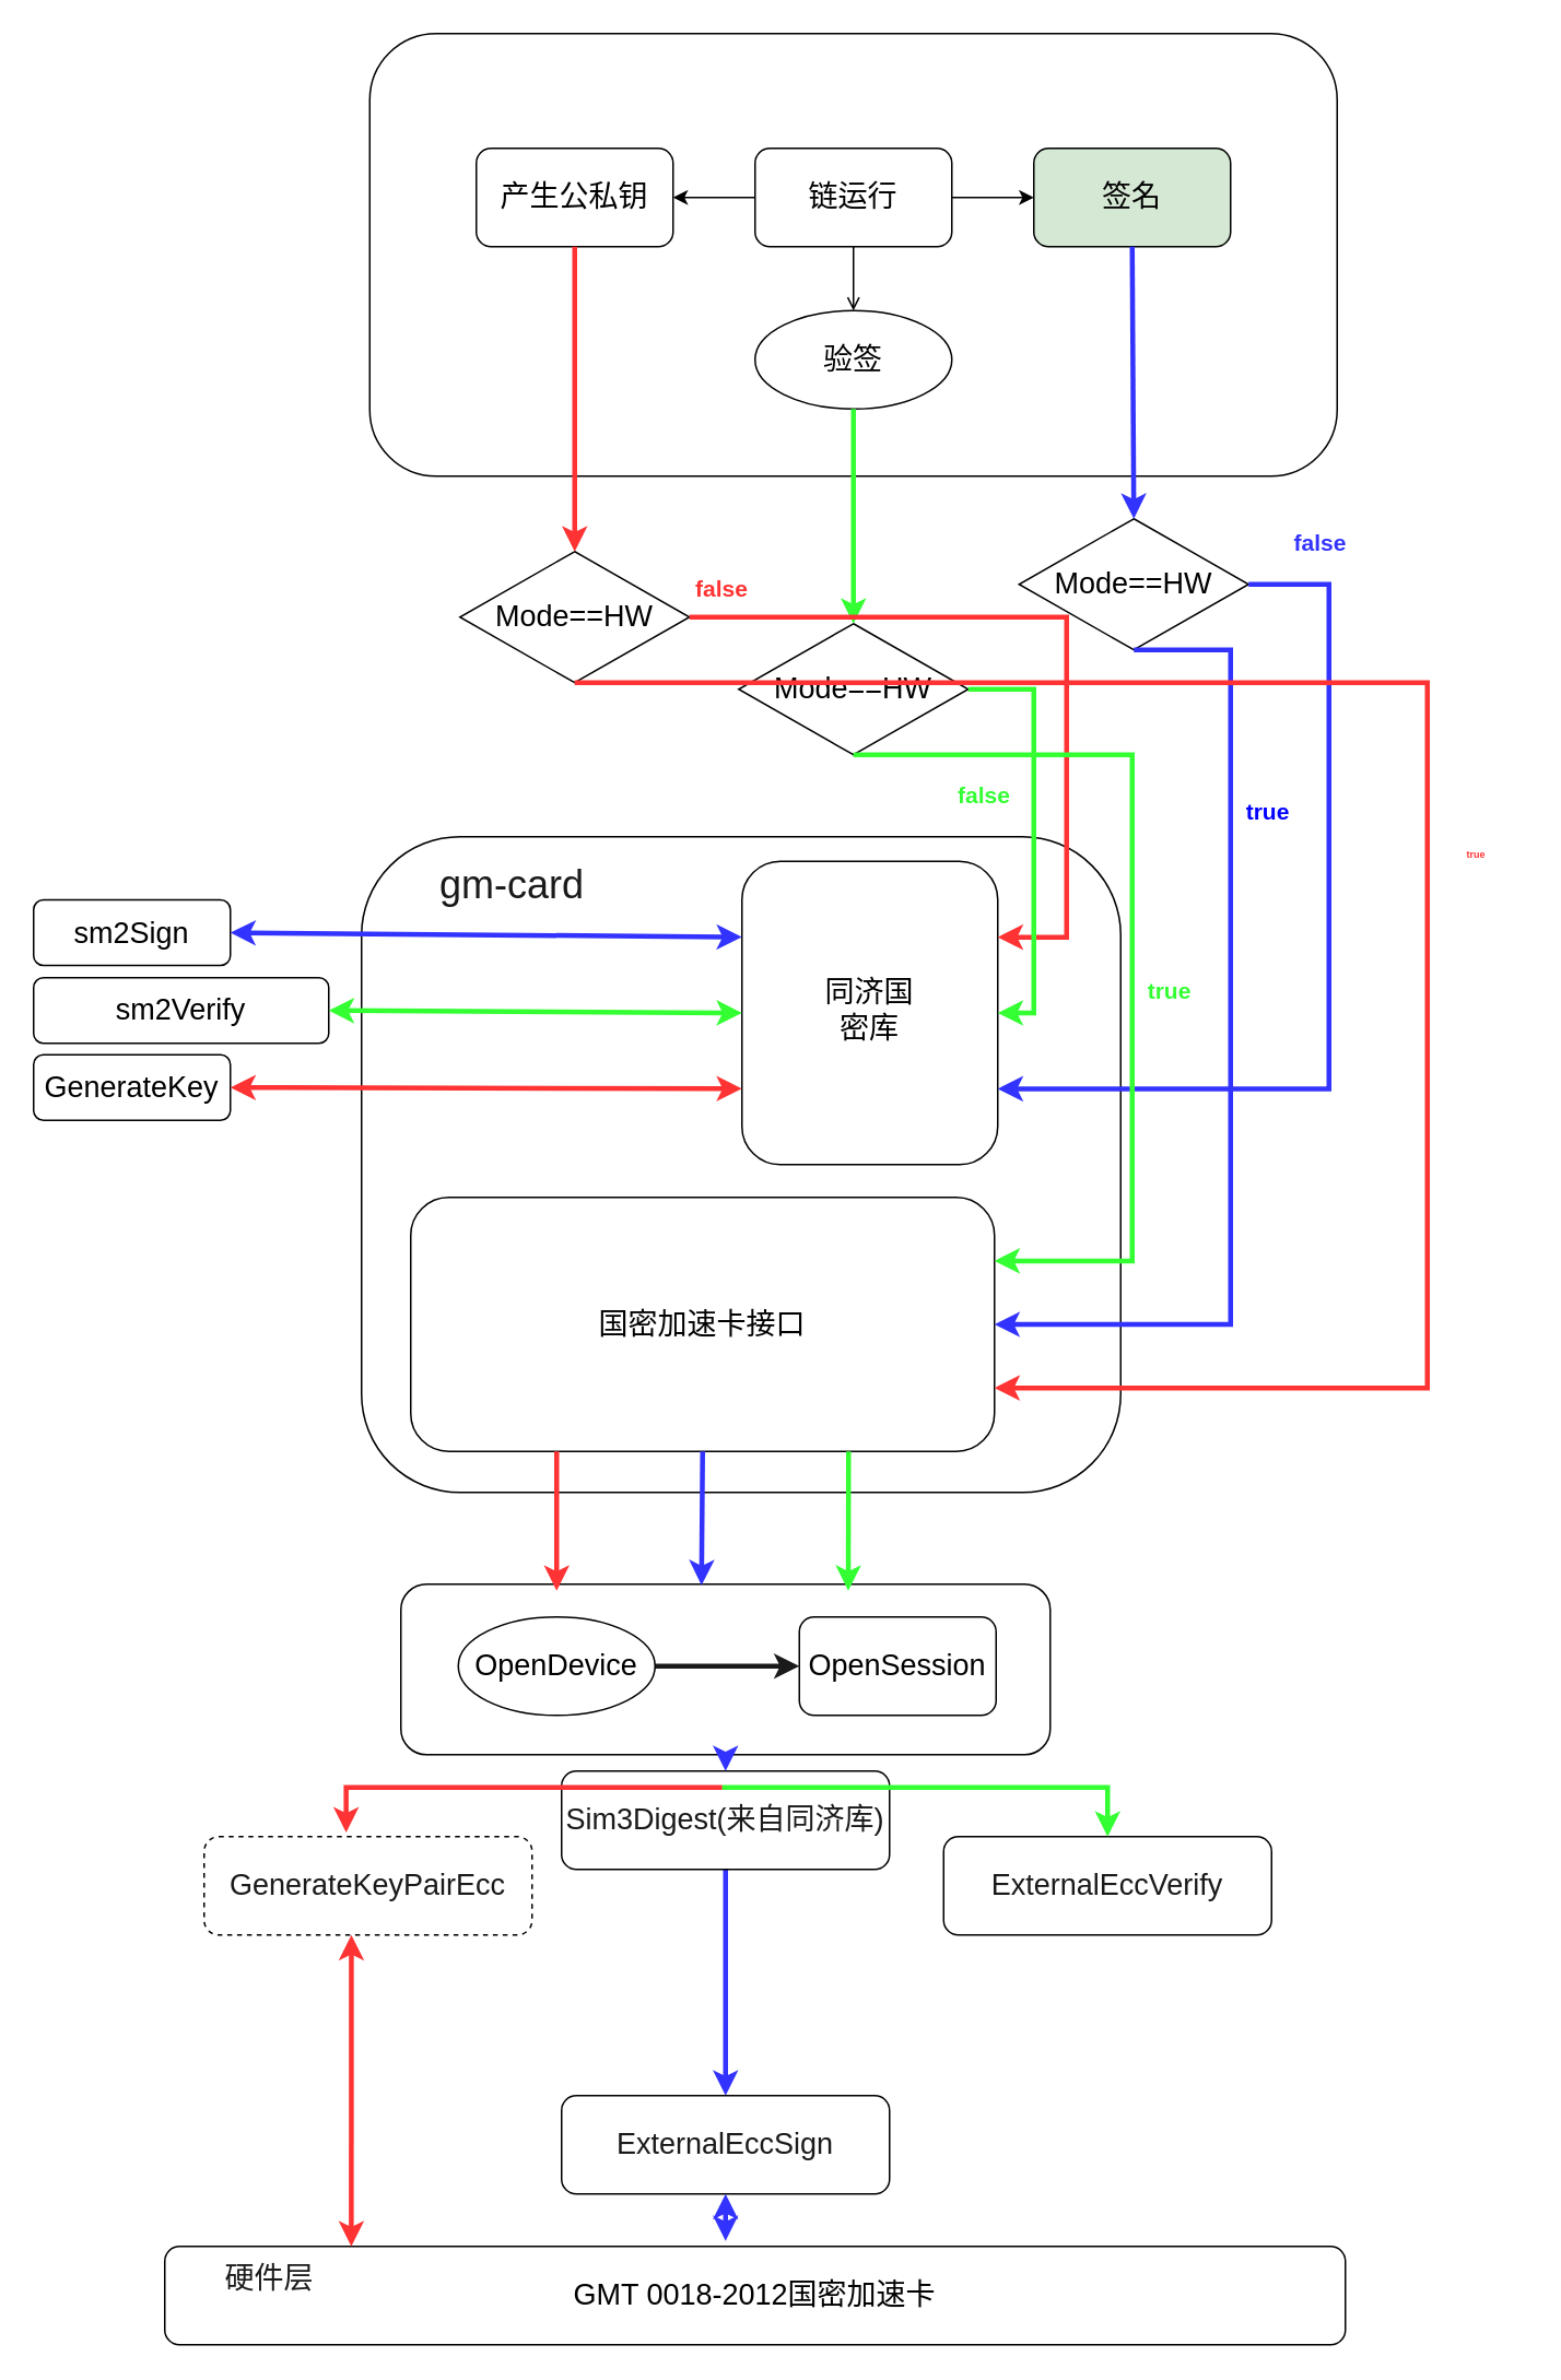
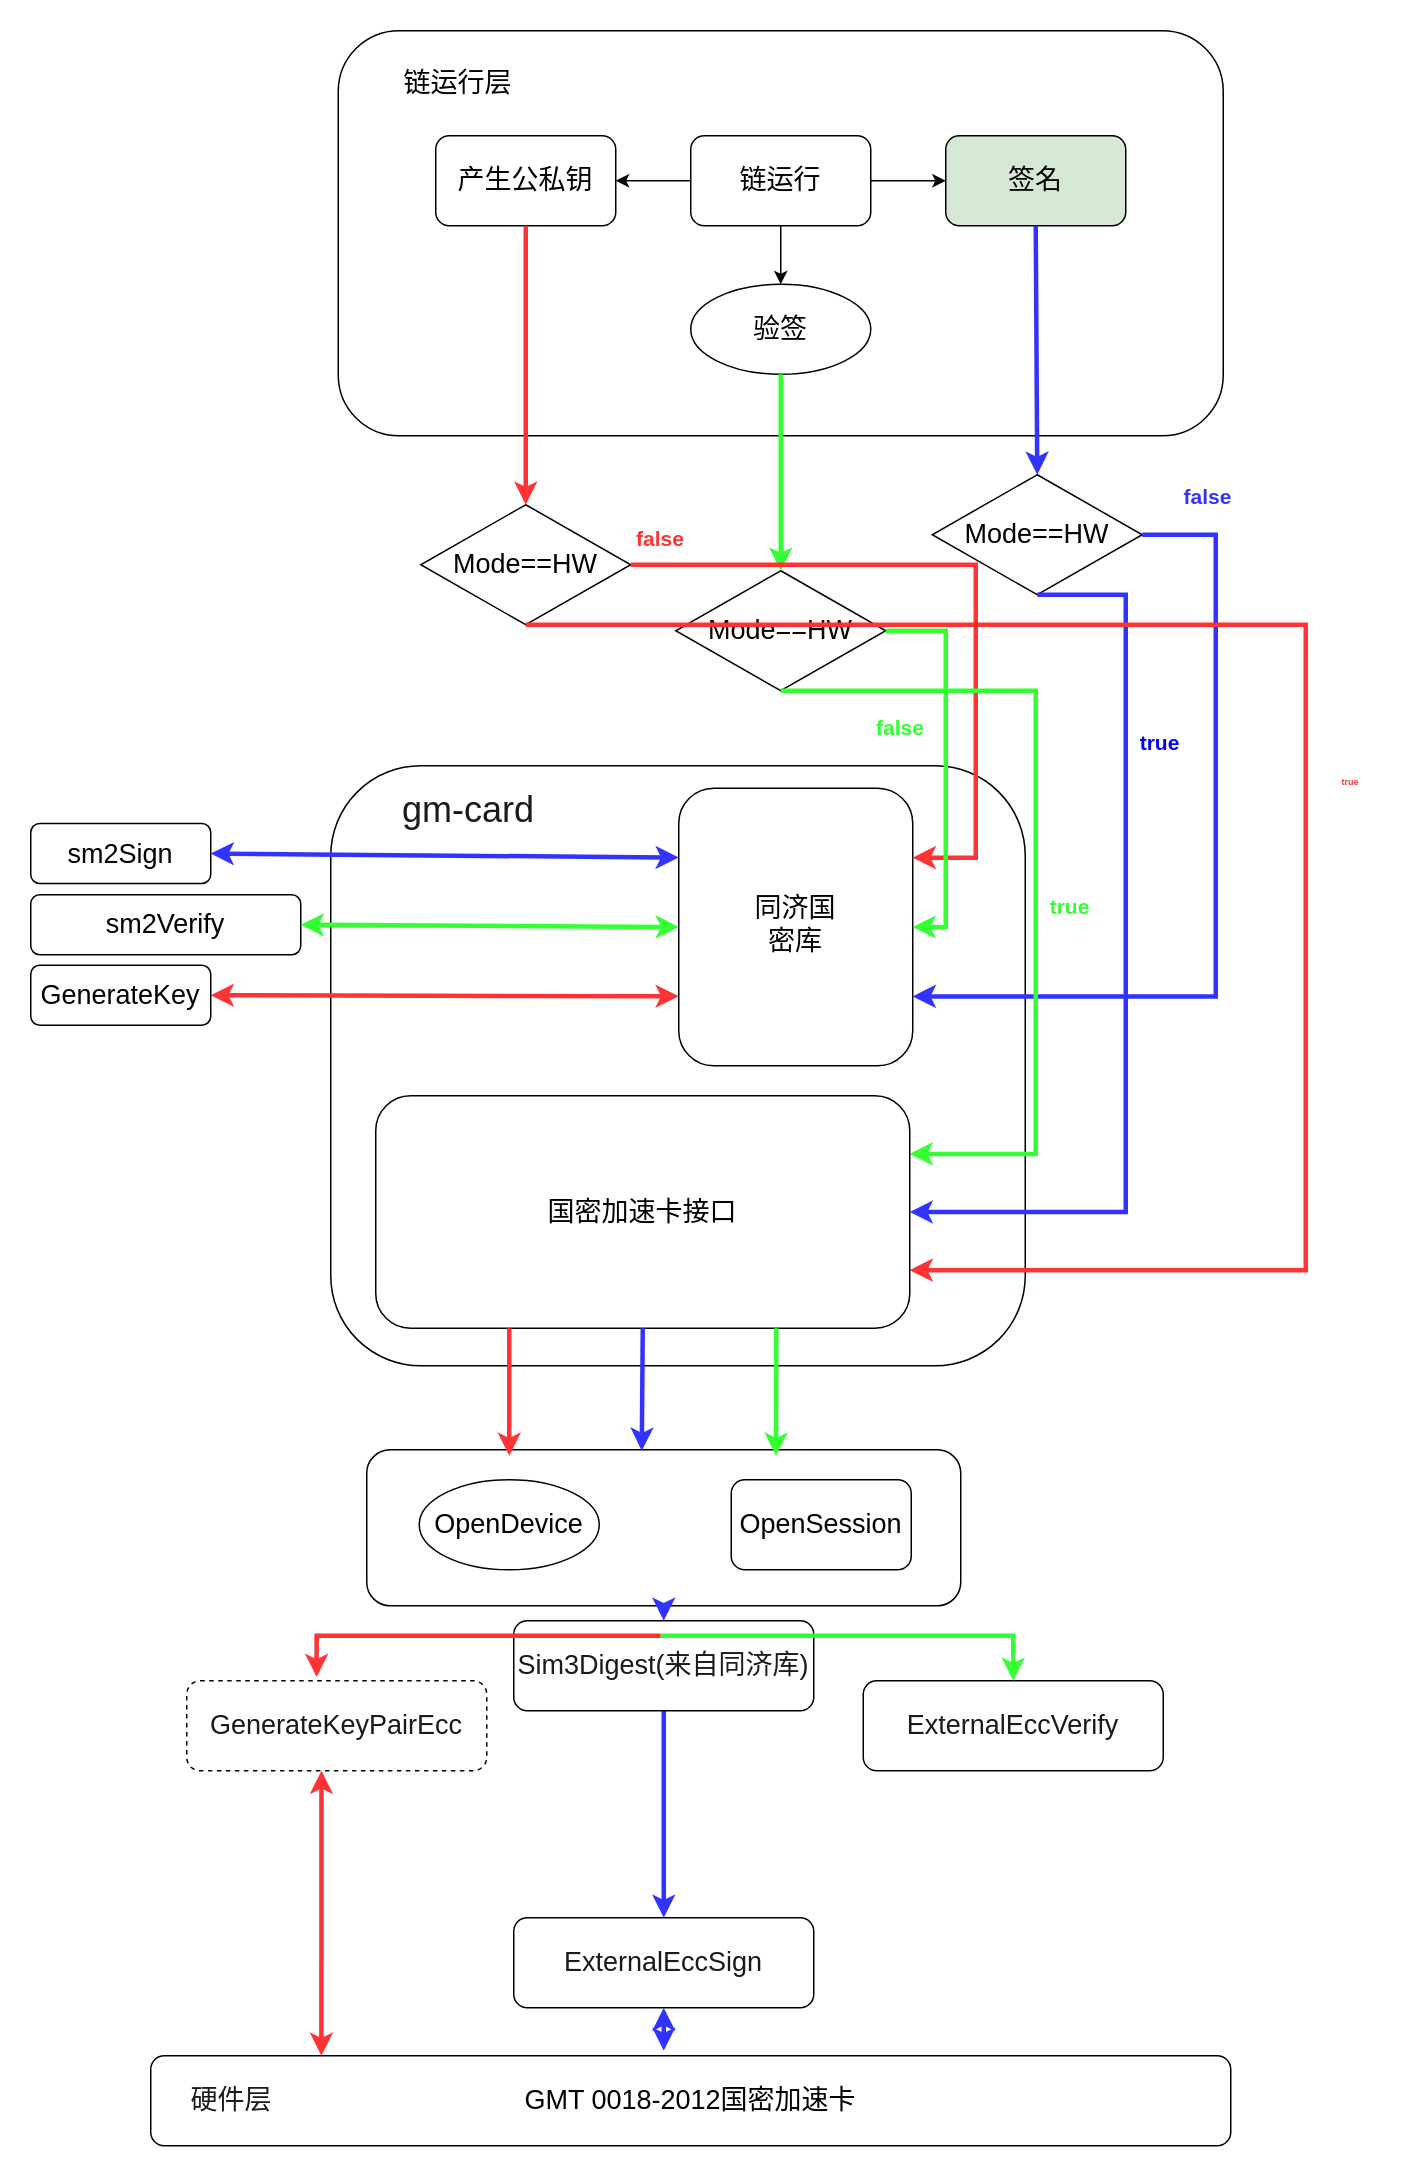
+ <mxCell id="7" value="&lt;font style=&quot;font-size: 18px&quot;&gt;链运行层&lt;/font&gt;" style="text;html=1;strokeColor=none;fillColor=none;align=center;verticalAlign=middle;whiteSpace=wrap;rounded=0;" vertex="1" parent="1"><mxGeometry x="250" y="40" width="110" height="30" as="geometry" /></mxCell>
- <mxCell id="8" value="" style="endArrow=open;html=1;rounded=0;entryX=0.5;entryY=0;entryDx=0;entryDy=0;exitX=0.5;exitY=1;exitDx=0;exitDy=0;" edge="1" parent="1" source="11" target="5"><mxGeometry width="50" height="50" relative="1" as="geometry"><mxPoint x="530" y="149" as="sourcePoint" /><mxPoint x="610" y="249" as="targetPoint" /></mxGeometry></mxCell>
+ <mxCell id="8" value="" style="endArrow=classic;html=1;rounded=0;entryX=0.5;entryY=0;entryDx=0;entryDy=0;exitX=0.5;exitY=1;exitDx=0;exitDy=0;" edge="1" parent="1" source="11" target="5"><mxGeometry width="50" height="50" relative="1" as="geometry"><mxPoint x="530" y="149" as="sourcePoint" /><mxPoint x="610" y="249" as="targetPoint" /></mxGeometry></mxCell>
- <mxCell id="35" value="" style="edgeStyle=orthogonalEdgeStyle;rounded=0;orthogonalLoop=1;jettySize=auto;html=1;fontSize=18;strokeColor=#1A1A1A;strokeWidth=3;" edge="1" parent="1" source="36" target="37"><mxGeometry relative="1" as="geometry" /></mxCell>
- <mxCell id="51" value="硬件层" style="text;html=1;strokeColor=none;fillColor=none;align=center;verticalAlign=middle;whiteSpace=wrap;rounded=0;fontSize=18;fontColor=#1A1A1A;" vertex="1" parent="1"><mxGeometry x="134" y="1375" width="60" height="30" as="geometry" /></mxCell>
+ <mxCell id="51" value="硬件层" style="text;html=1;strokeColor=none;fillColor=none;align=center;verticalAlign=middle;whiteSpace=wrap;rounded=0;fontSize=18;fontColor=#1A1A1A;" vertex="1" parent="1"><mxGeometry x="124" y="1385" width="60" height="30" as="geometry" /></mxCell>
